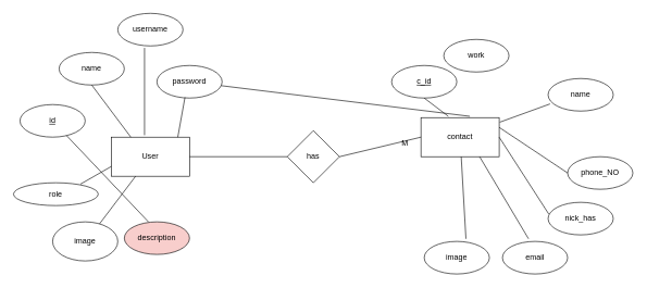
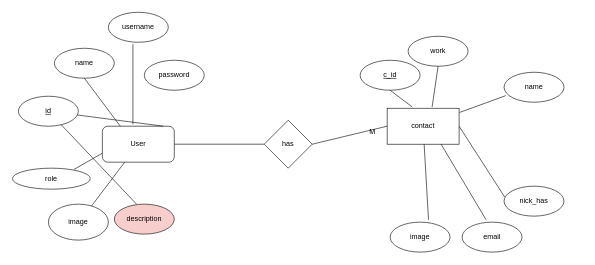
- <mxCell id="32" value="" style="endArrow=none;html=1;rounded=0;exitX=0.625;exitY=-0.033;exitDx=0;exitDy=0;exitPerimeter=0;" edge="1" parent="1" source="4" target="9"><mxGeometry width="50" height="50" relative="1" as="geometry"><mxPoint x="750" y="140" as="sourcePoint" /><mxPoint x="735" y="120" as="targetPoint" /></mxGeometry></mxCell>
+ <mxCell id="32" value="" style="endArrow=none;html=1;rounded=0;exitX=0.625;exitY=-0.033;exitDx=0;exitDy=0;exitPerimeter=0;entryX=0.5;entryY=1;entryDx=0;entryDy=0;" edge="1" parent="1" source="4" target="25"><mxGeometry width="50" height="50" relative="1" as="geometry"><mxPoint x="750" y="140" as="sourcePoint" /><mxPoint x="735" y="120" as="targetPoint" /></mxGeometry></mxCell>
- <mxCell id="13" value="" style="endArrow=none;html=1;rounded=0;exitX=0.85;exitY=0;exitDx=0;exitDy=0;exitPerimeter=0;entryX=0.43;entryY=0.98;entryDx=0;entryDy=0;entryPerimeter=0;" edge="1" parent="1" source="2" target="9"><mxGeometry width="50" height="50" relative="1" as="geometry"><mxPoint x="480" y="190" as="sourcePoint" /><mxPoint x="530" y="140" as="targetPoint" /></mxGeometry></mxCell>
+ <mxCell id="13" value="" style="endArrow=none;html=1;rounded=0;exitX=0.85;exitY=0;exitDx=0;exitDy=0;exitPerimeter=0;" edge="1" parent="1" source="2" target="7"><mxGeometry width="50" height="50" relative="1" as="geometry"><mxPoint x="480" y="190" as="sourcePoint" /><mxPoint x="530" y="140" as="targetPoint" /></mxGeometry></mxCell>
- <mxCell id="30" value="" style="endArrow=none;html=1;rounded=0;entryX=1;entryY=0.25;entryDx=0;entryDy=0;exitX=0;exitY=0.5;exitDx=0;exitDy=0;" edge="1" parent="1" source="26" target="4"><mxGeometry width="50" height="50" relative="1" as="geometry"><mxPoint x="820" y="170" as="sourcePoint" /><mxPoint x="759" y="82" as="targetPoint" /></mxGeometry></mxCell>
- <mxCell id="2" value="User" style="rounded=0;whiteSpace=wrap;html=1;" vertex="1" parent="1"><mxGeometry x="170" y="210" width="120" height="60" as="geometry" /></mxCell>
+ <mxCell id="2" value="User" style="whiteSpace=wrap;html=1;rounded=1;" vertex="1" parent="1"><mxGeometry x="170" y="210" width="120" height="60" as="geometry" /></mxCell>
- <mxCell id="26" value="phone_NO" style="ellipse;whiteSpace=wrap;html=1;" vertex="1" parent="1"><mxGeometry x="870" y="240" width="100" height="50" as="geometry" /></mxCell>
